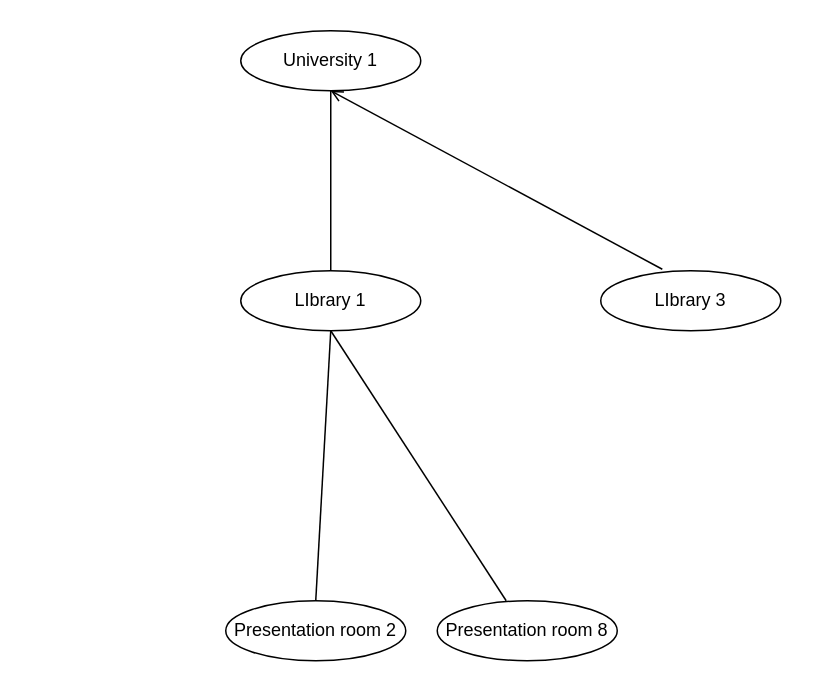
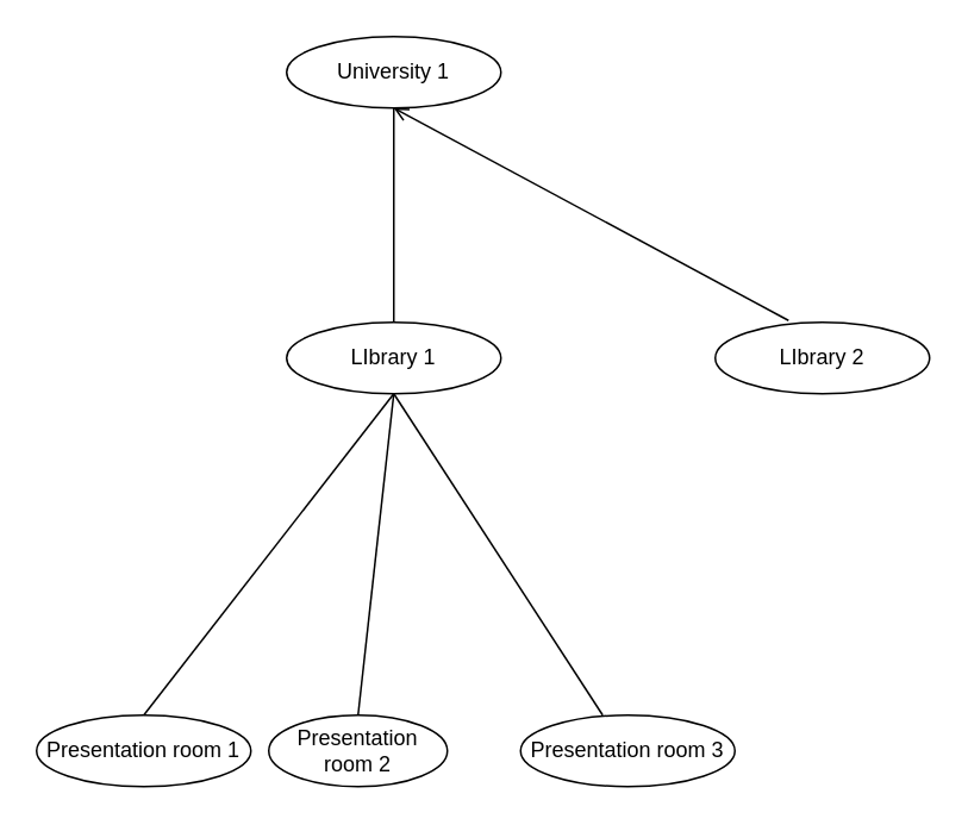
- <mxCell id="11" value="LIbrary 3" style="ellipse;whiteSpace=wrap;html=1;" vertex="1" parent="1"><mxGeometry x="400" y="180" width="120" height="40" as="geometry" /></mxCell>
+ <mxCell id="11" value="LIbrary 2" style="ellipse;whiteSpace=wrap;html=1;" vertex="1" parent="1"><mxGeometry x="400" y="180" width="120" height="40" as="geometry" /></mxCell>
+ <mxCell id="8" value="" style="endArrow=none;html=1;rounded=0;exitX=0.5;exitY=1;exitDx=0;exitDy=0;entryX=0.5;entryY=0;entryDx=0;entryDy=0;" edge="1" parent="1" source="5" target="2"><mxGeometry width="50" height="50" relative="1" as="geometry"><mxPoint x="360" y="260" as="sourcePoint" /><mxPoint x="410" y="210" as="targetPoint" /></mxGeometry></mxCell>
+ <mxCell id="2" value="Presentation room 1" style="ellipse;whiteSpace=wrap;html=1;" vertex="1" parent="1"><mxGeometry x="20" y="400" width="120" height="40" as="geometry" /></mxCell>
- <mxCell id="3" value="Presentation room 2" style="ellipse;whiteSpace=wrap;html=1;" vertex="1" parent="1"><mxGeometry x="150" y="400" width="120" height="40" as="geometry" /></mxCell>
+ <mxCell id="3" value="Presentation room 2" style="ellipse;whiteSpace=wrap;html=1;" vertex="1" parent="1"><mxGeometry x="150" y="400" width="100" height="40" as="geometry" /></mxCell>
- <mxCell id="4" value="Presentation room 8" style="ellipse;whiteSpace=wrap;html=1;" vertex="1" parent="1"><mxGeometry x="291" y="400" width="120" height="40" as="geometry" /></mxCell>
+ <mxCell id="4" value="Presentation room 3" style="ellipse;whiteSpace=wrap;html=1;" vertex="1" parent="1"><mxGeometry x="291" y="400" width="120" height="40" as="geometry" /></mxCell>
